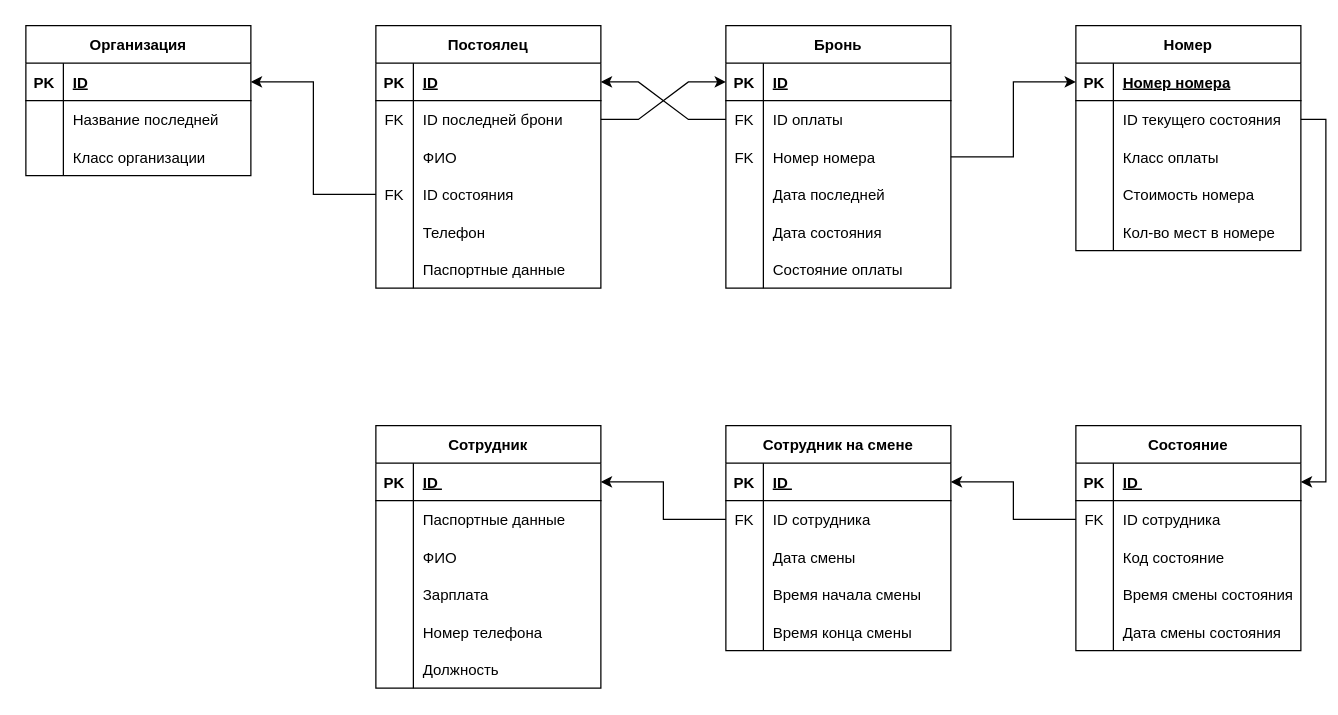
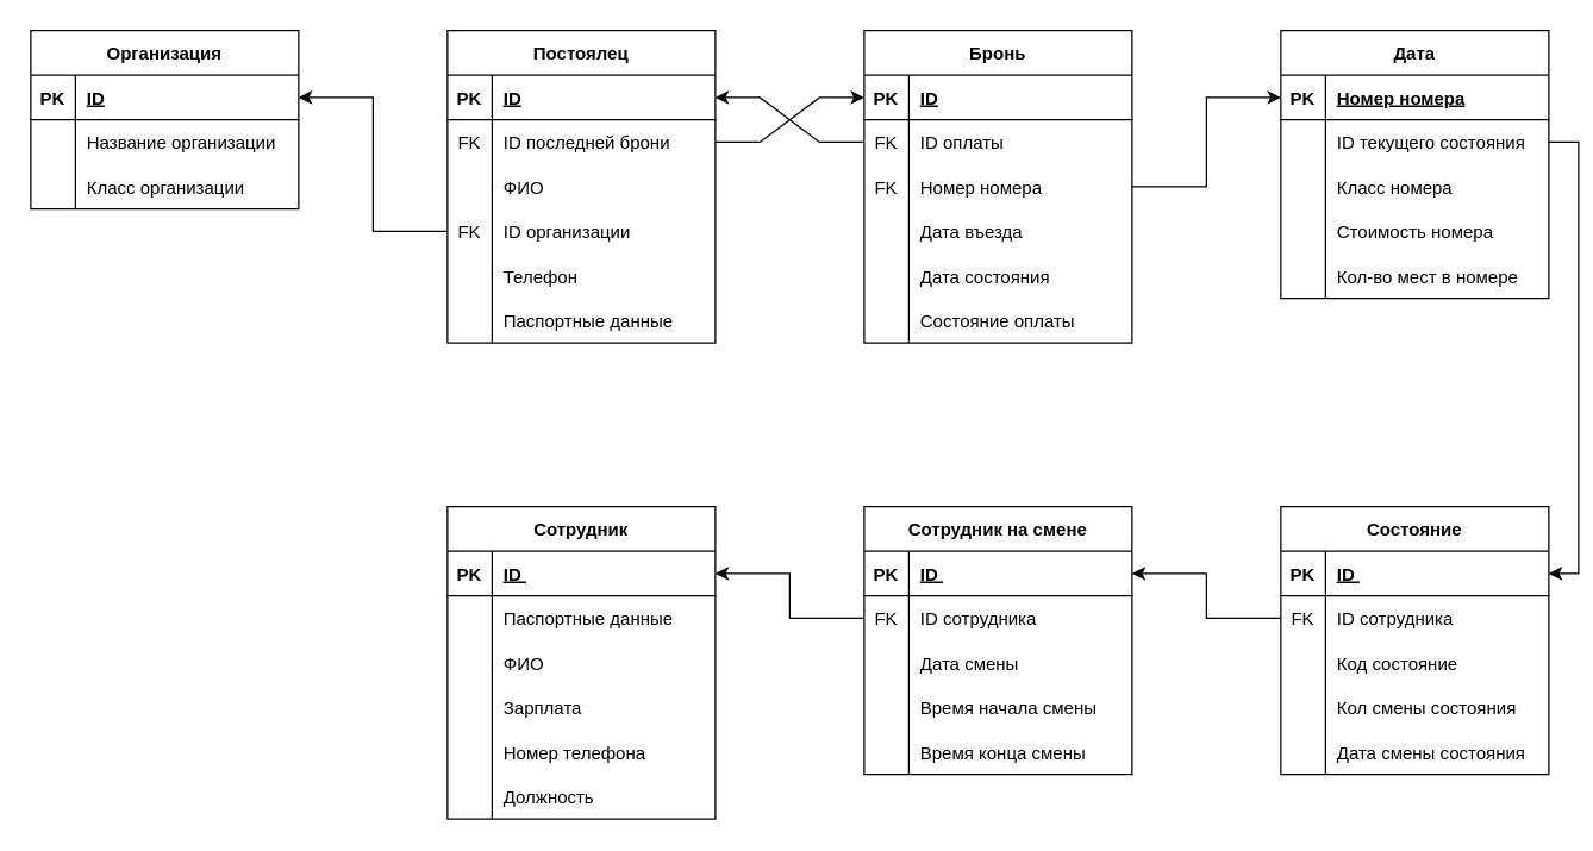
- <mxCell id="21" value="Номер" style="shape=table;startSize=30;container=1;collapsible=1;childLayout=tableLayout;fixedRows=1;rowLines=0;fontStyle=1;align=center;resizeLast=1;" parent="1" vertex="1"><mxGeometry x="860" width="180" height="180" as="geometry" y="20" /></mxCell>
+ <mxCell id="21" value="Дата" style="shape=table;startSize=30;container=1;collapsible=1;childLayout=tableLayout;fixedRows=1;rowLines=0;fontStyle=1;align=center;resizeLast=1;" parent="1" vertex="1"><mxGeometry x="860" width="180" height="180" as="geometry" y="20" /></mxCell>
- <mxCell id="62" value="Название последней" style="shape=partialRectangle;connectable=0;fillColor=none;top=0;left=0;bottom=0;right=0;align=left;spacingLeft=6;overflow=hidden;" parent="60" vertex="1"><mxGeometry x="30" width="150" height="30" as="geometry"><mxRectangle width="150" height="30" as="alternateBounds" /></mxGeometry></mxCell>
+ <mxCell id="62" value="Название организации" style="shape=partialRectangle;connectable=0;fillColor=none;top=0;left=0;bottom=0;right=0;align=left;spacingLeft=6;overflow=hidden;" parent="60" vertex="1"><mxGeometry x="30" width="150" height="30" as="geometry"><mxRectangle width="150" height="30" as="alternateBounds" /></mxGeometry></mxCell>
- <mxCell id="30" value="Класс оплаты" style="shape=partialRectangle;connectable=0;fillColor=none;top=0;left=0;bottom=0;right=0;align=left;spacingLeft=6;overflow=hidden;" parent="28" vertex="1"><mxGeometry x="30" width="150" height="30" as="geometry"><mxRectangle width="150" height="30" as="alternateBounds" /></mxGeometry></mxCell>
+ <mxCell id="30" value="Класс номера" style="shape=partialRectangle;connectable=0;fillColor=none;top=0;left=0;bottom=0;right=0;align=left;spacingLeft=6;overflow=hidden;" parent="28" vertex="1"><mxGeometry x="30" width="150" height="30" as="geometry"><mxRectangle width="150" height="30" as="alternateBounds" /></mxGeometry></mxCell>
- <mxCell id="14" value="ID состояния" style="shape=partialRectangle;connectable=0;fillColor=none;top=0;left=0;bottom=0;right=0;align=left;spacingLeft=6;overflow=hidden;" parent="12" vertex="1"><mxGeometry x="30" width="150" height="30" as="geometry"><mxRectangle width="150" height="30" as="alternateBounds" /></mxGeometry></mxCell>
+ <mxCell id="14" value="ID организации" style="shape=partialRectangle;connectable=0;fillColor=none;top=0;left=0;bottom=0;right=0;align=left;spacingLeft=6;overflow=hidden;" parent="12" vertex="1"><mxGeometry x="30" width="150" height="30" as="geometry"><mxRectangle width="150" height="30" as="alternateBounds" /></mxGeometry></mxCell>
- <mxCell id="49" value="Дата последней" style="shape=partialRectangle;connectable=0;fillColor=none;top=0;left=0;bottom=0;right=0;align=left;spacingLeft=6;overflow=hidden;" parent="47" vertex="1"><mxGeometry x="30" width="150" height="30" as="geometry"><mxRectangle width="150" height="30" as="alternateBounds" /></mxGeometry></mxCell>
+ <mxCell id="49" value="Дата въезда" style="shape=partialRectangle;connectable=0;fillColor=none;top=0;left=0;bottom=0;right=0;align=left;spacingLeft=6;overflow=hidden;" parent="47" vertex="1"><mxGeometry x="30" width="150" height="30" as="geometry"><mxRectangle width="150" height="30" as="alternateBounds" /></mxGeometry></mxCell>
- <mxCell id="113" value="Время смены состояния" style="shape=partialRectangle;connectable=0;fillColor=none;top=0;left=0;bottom=0;right=0;align=left;spacingLeft=6;overflow=hidden;" parent="111" vertex="1"><mxGeometry x="30" width="150" height="30" as="geometry"><mxRectangle width="150" height="30" as="alternateBounds" /></mxGeometry></mxCell>
+ <mxCell id="113" value="Кол смены состояния" style="shape=partialRectangle;connectable=0;fillColor=none;top=0;left=0;bottom=0;right=0;align=left;spacingLeft=6;overflow=hidden;" parent="111" vertex="1"><mxGeometry x="30" width="150" height="30" as="geometry"><mxRectangle width="150" height="30" as="alternateBounds" /></mxGeometry></mxCell>
